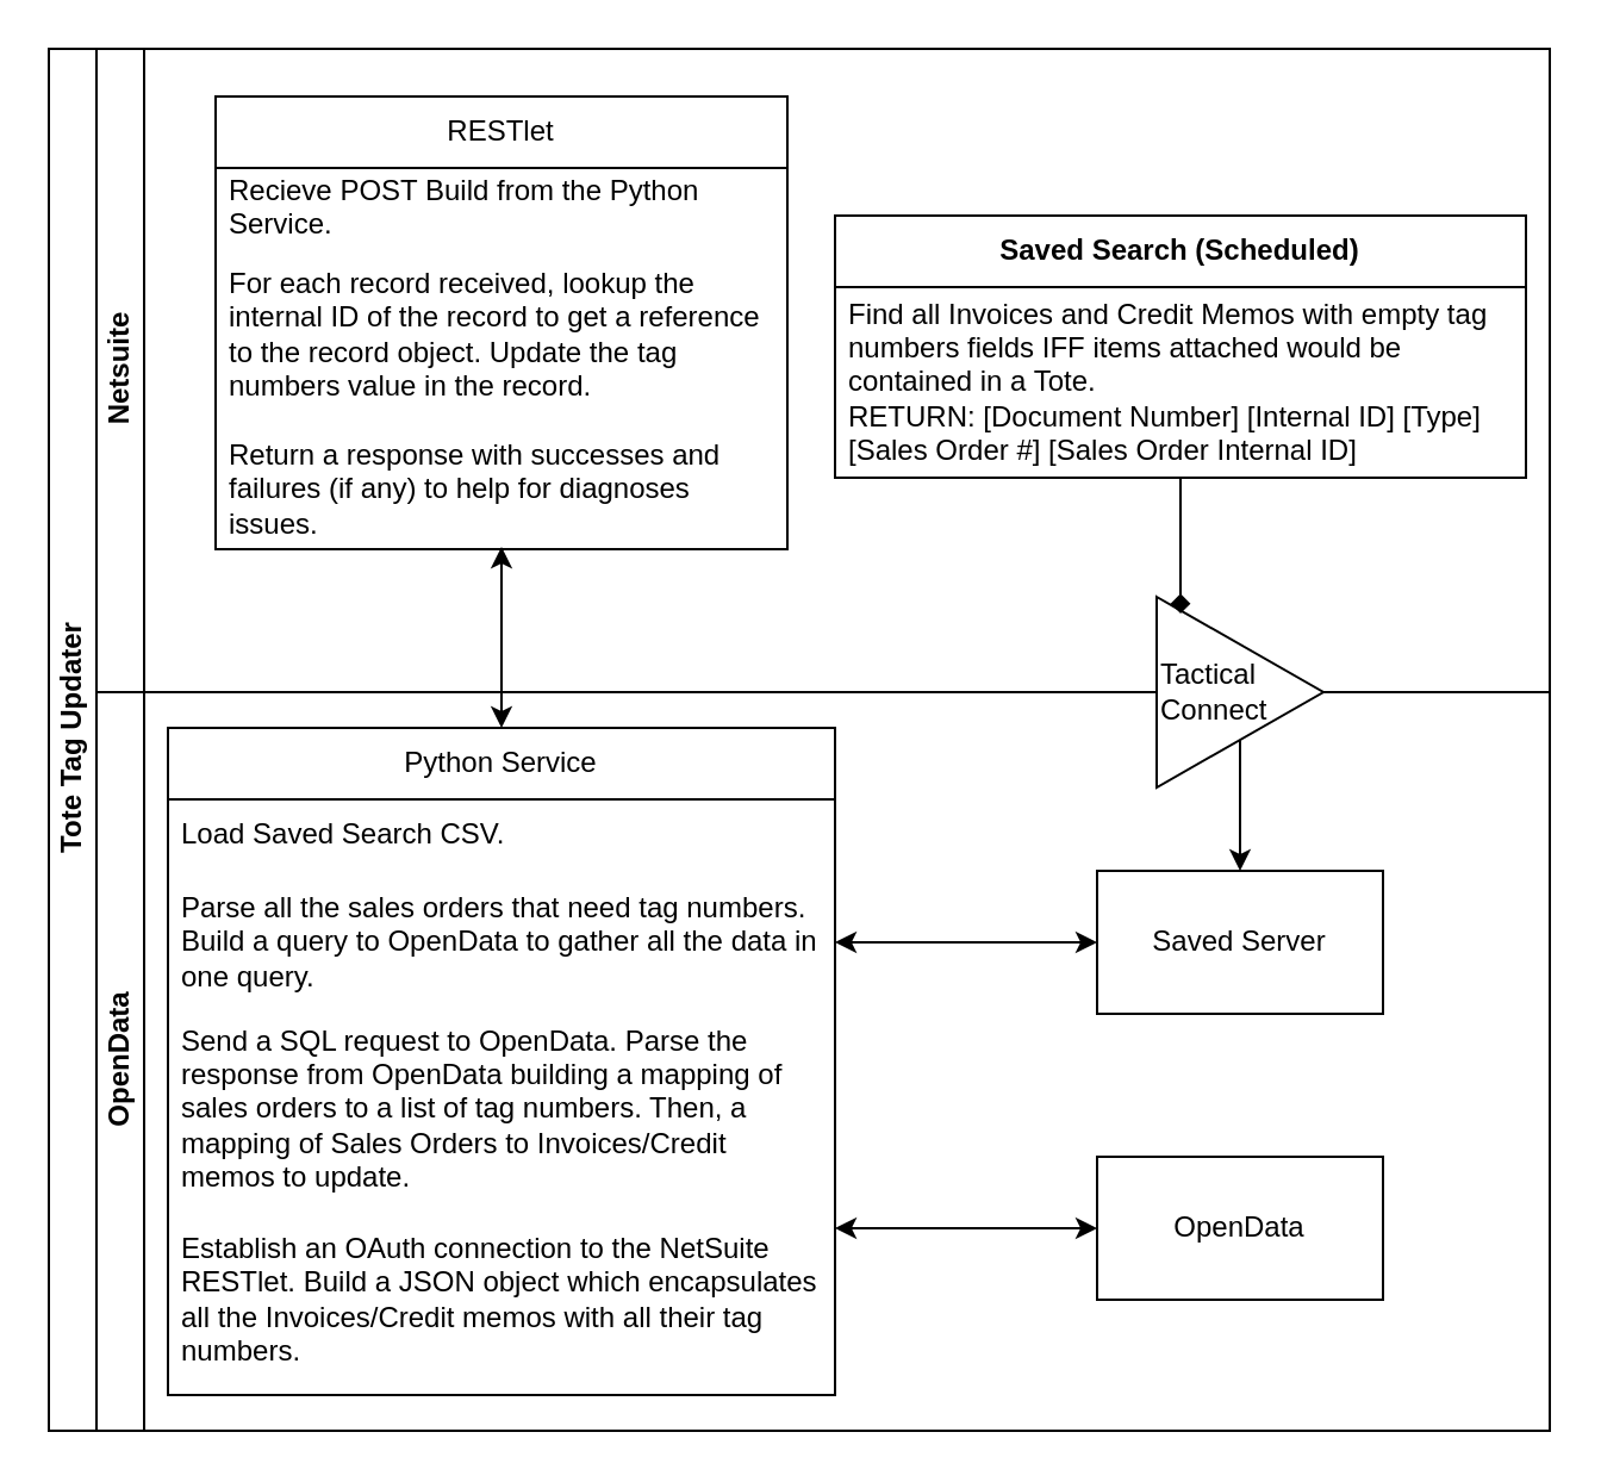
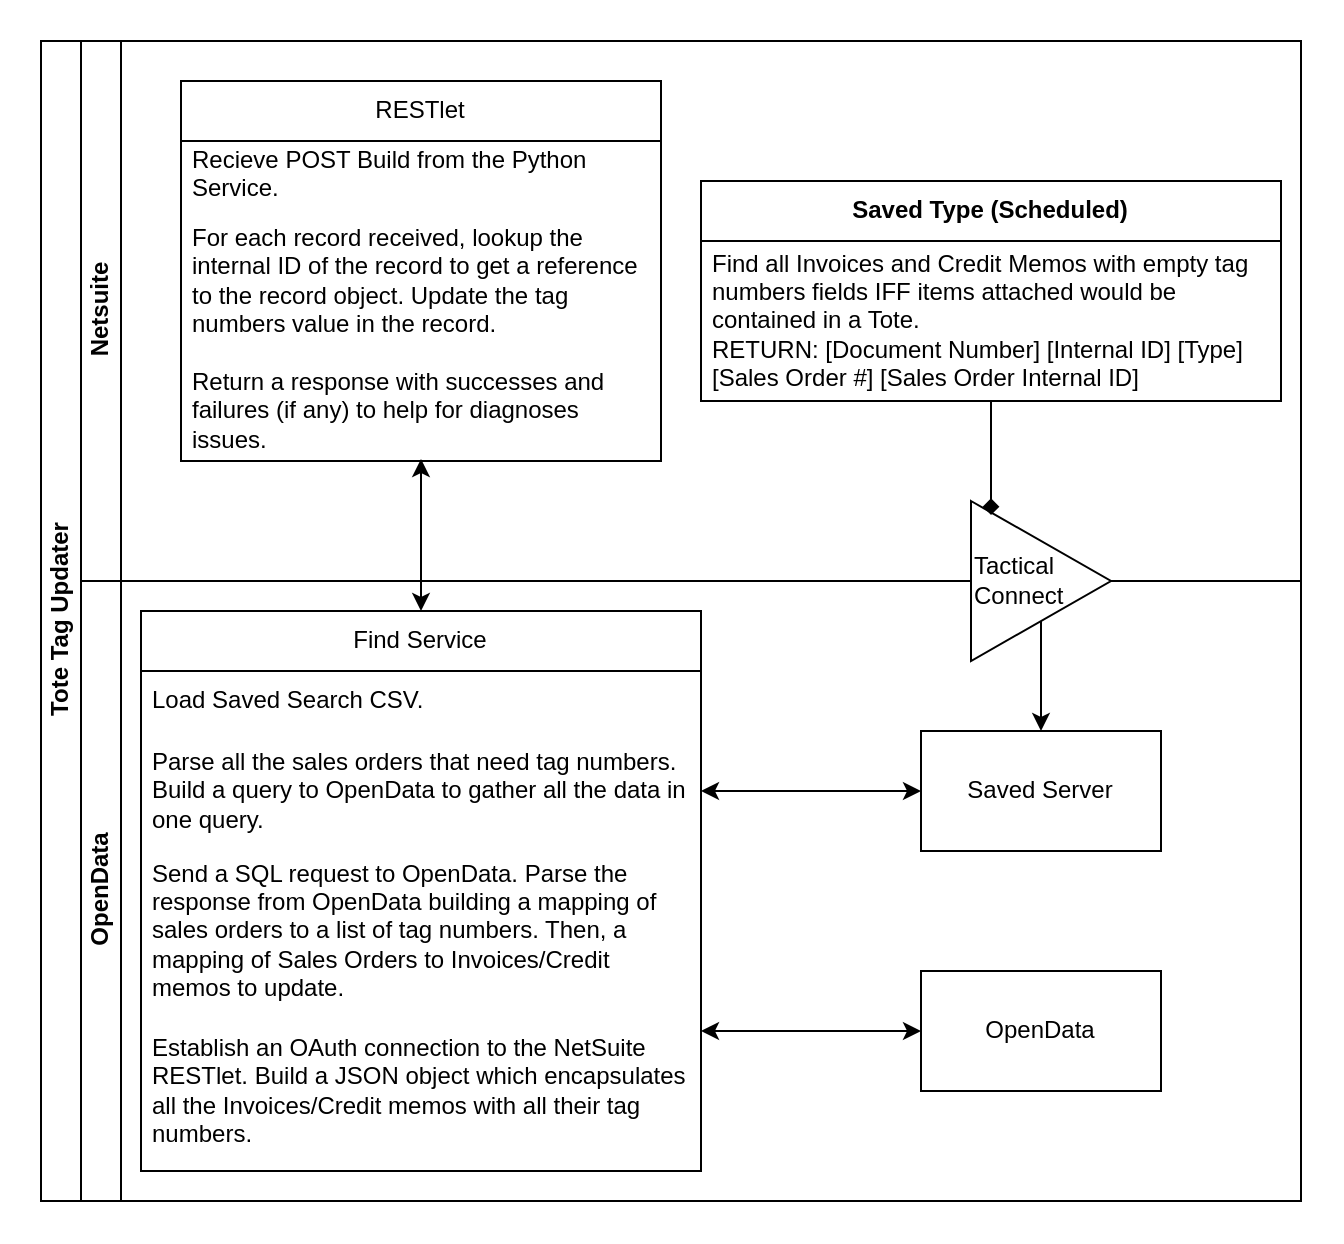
- <mxCell id="8" value="Saved Search (Scheduled)" style="swimlane;childLayout=stackLayout;horizontal=1;startSize=30;horizontalStack=0;resizeParent=1;resizeParentMax=0;resizeLast=0;collapsible=1;marginBottom=0;whiteSpace=wrap;html=1;" parent="3" vertex="1"><mxGeometry x="310" y="70" width="290" height="110" as="geometry"><mxRectangle x="390" y="20" width="120" height="30" as="alternateBounds" /></mxGeometry></mxCell>
+ <mxCell id="8" value="Saved Type (Scheduled)" style="swimlane;childLayout=stackLayout;horizontal=1;startSize=30;horizontalStack=0;resizeParent=1;resizeParentMax=0;resizeLast=0;collapsible=1;marginBottom=0;whiteSpace=wrap;html=1;" parent="3" vertex="1"><mxGeometry x="310" y="70" width="290" height="110" as="geometry"><mxRectangle x="390" y="20" width="120" height="30" as="alternateBounds" /></mxGeometry></mxCell>
- <mxCell id="16" value="Python Service" style="swimlane;fontStyle=0;childLayout=stackLayout;horizontal=1;startSize=30;horizontalStack=0;resizeParent=1;resizeParentMax=0;resizeLast=0;collapsible=1;marginBottom=0;whiteSpace=wrap;html=1;" parent="10" vertex="1"><mxGeometry x="30" y="15" width="280" height="280" as="geometry" /></mxCell>
+ <mxCell id="16" value="Find Service" style="swimlane;fontStyle=0;childLayout=stackLayout;horizontal=1;startSize=30;horizontalStack=0;resizeParent=1;resizeParentMax=0;resizeLast=0;collapsible=1;marginBottom=0;whiteSpace=wrap;html=1;" parent="10" vertex="1"><mxGeometry x="30" y="15" width="280" height="280" as="geometry" /></mxCell>
